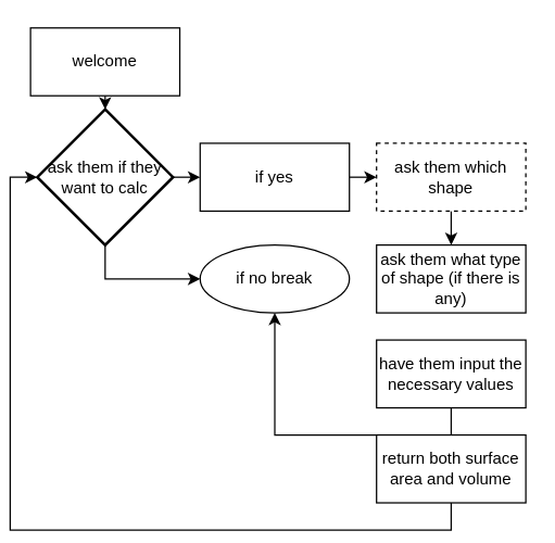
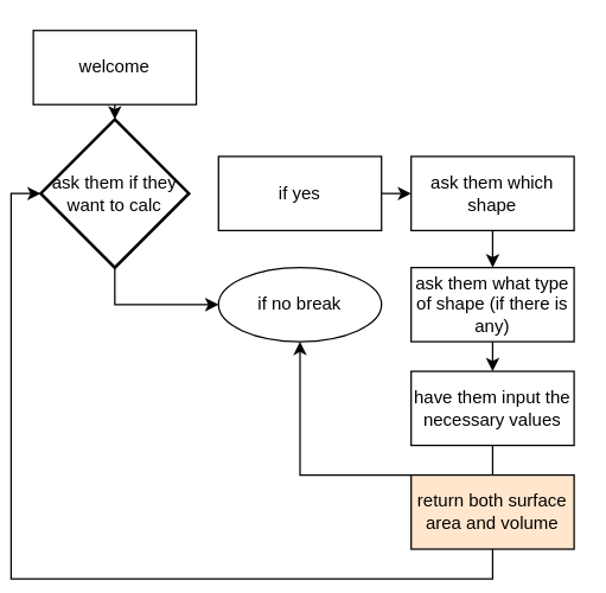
- <mxCell id="4" style="edgeStyle=orthogonalEdgeStyle;rounded=0;orthogonalLoop=1;jettySize=auto;html=1;exitX=1;exitY=0.5;exitDx=0;exitDy=0;exitPerimeter=0;entryX=0;entryY=0.5;entryDx=0;entryDy=0;" edge="1" parent="1" source="6" target="8"><mxGeometry relative="1" as="geometry" /></mxCell>
- <mxCell id="11" value="ask them which shape" style="html=1;whiteSpace=wrap;dashed=1;" vertex="1" parent="1"><mxGeometry x="275" y="105" width="110" height="50" as="geometry" /></mxCell>
+ <mxCell id="11" value="ask them which shape" style="html=1;whiteSpace=wrap;" vertex="1" parent="1"><mxGeometry x="275" y="105" width="110" height="50" as="geometry" /></mxCell>
+ <mxCell id="12" style="edgeStyle=orthogonalEdgeStyle;rounded=0;orthogonalLoop=1;jettySize=auto;html=1;exitX=0.5;exitY=1;exitDx=0;exitDy=0;entryX=0.5;entryY=0;entryDx=0;entryDy=0;" edge="1" parent="1" source="13" target="15"><mxGeometry relative="1" as="geometry" /></mxCell>
- <mxCell id="17" value="return both surface area and volume" style="html=1;whiteSpace=wrap;" vertex="1" parent="1"><mxGeometry x="275" y="320" width="110" height="50" as="geometry" /></mxCell>
+ <mxCell id="17" value="return both surface area and volume" style="html=1;whiteSpace=wrap;fillColor=#ffe6cc;" vertex="1" parent="1"><mxGeometry x="275" y="320" width="110" height="50" as="geometry" /></mxCell>
